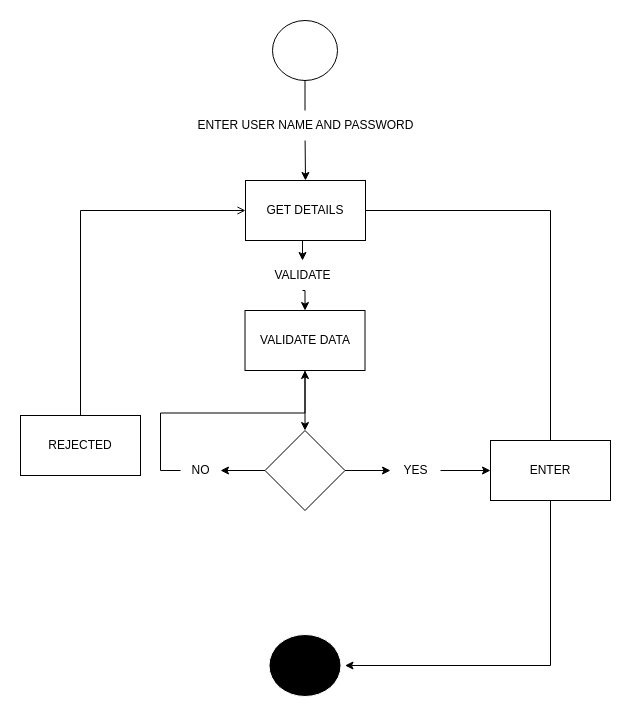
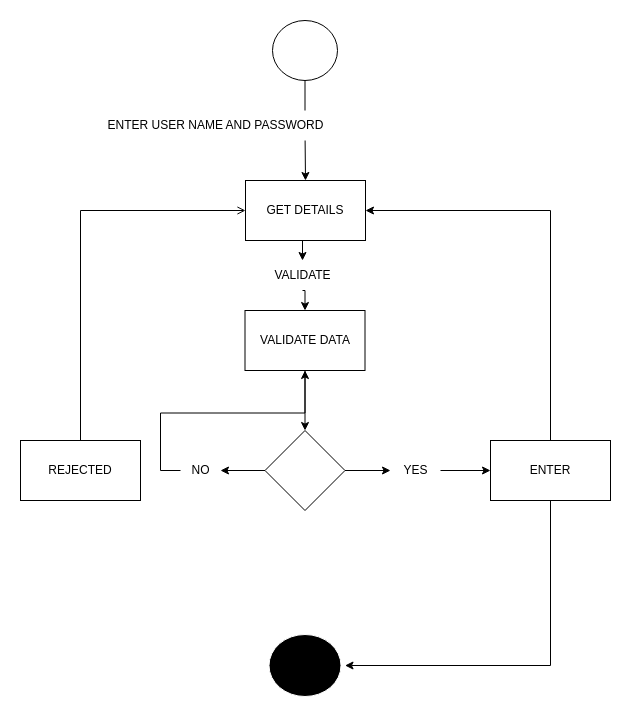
- <mxCell id="23" value="ENTER USER NAME AND PASSWORD" style="text;html=1;align=center;verticalAlign=middle;resizable=0;points=[];autosize=1;strokeColor=none;fillColor=default;" vertex="1" parent="1"><mxGeometry x="185" y="110" width="240" height="30" as="geometry" /></mxCell>
+ <mxCell id="23" value="ENTER USER NAME AND PASSWORD" style="text;html=1;align=center;verticalAlign=middle;resizable=0;points=[];autosize=1;strokeColor=none;fillColor=default;" vertex="1" parent="1"><mxGeometry x="95" y="110" width="240" height="30" as="geometry" /></mxCell>
- <mxCell id="10" style="edgeStyle=orthogonalEdgeStyle;rounded=0;orthogonalLoop=1;jettySize=auto;html=1;exitX=0.5;exitY=0;exitDx=0;exitDy=0;entryX=1;entryY=0.5;entryDx=0;entryDy=0;endArrow=none;" edge="1" parent="1" source="12" target="5"><mxGeometry relative="1" as="geometry" /></mxCell>
+ <mxCell id="10" style="edgeStyle=orthogonalEdgeStyle;rounded=0;orthogonalLoop=1;jettySize=auto;html=1;exitX=0.5;exitY=0;exitDx=0;exitDy=0;entryX=1;entryY=0.5;entryDx=0;entryDy=0;" edge="1" parent="1" source="12" target="5"><mxGeometry relative="1" as="geometry" /></mxCell>
- <mxCell id="9" value="REJECTED" style="rounded=0;whiteSpace=wrap;html=1;fillColor=default;" vertex="1" parent="1"><mxGeometry x="20" y="415" width="120" height="60" as="geometry" /></mxCell>
+ <mxCell id="9" value="REJECTED" style="rounded=0;whiteSpace=wrap;html=1;fillColor=default;" vertex="1" parent="1"><mxGeometry x="20" y="440" width="120" height="60" as="geometry" /></mxCell>
